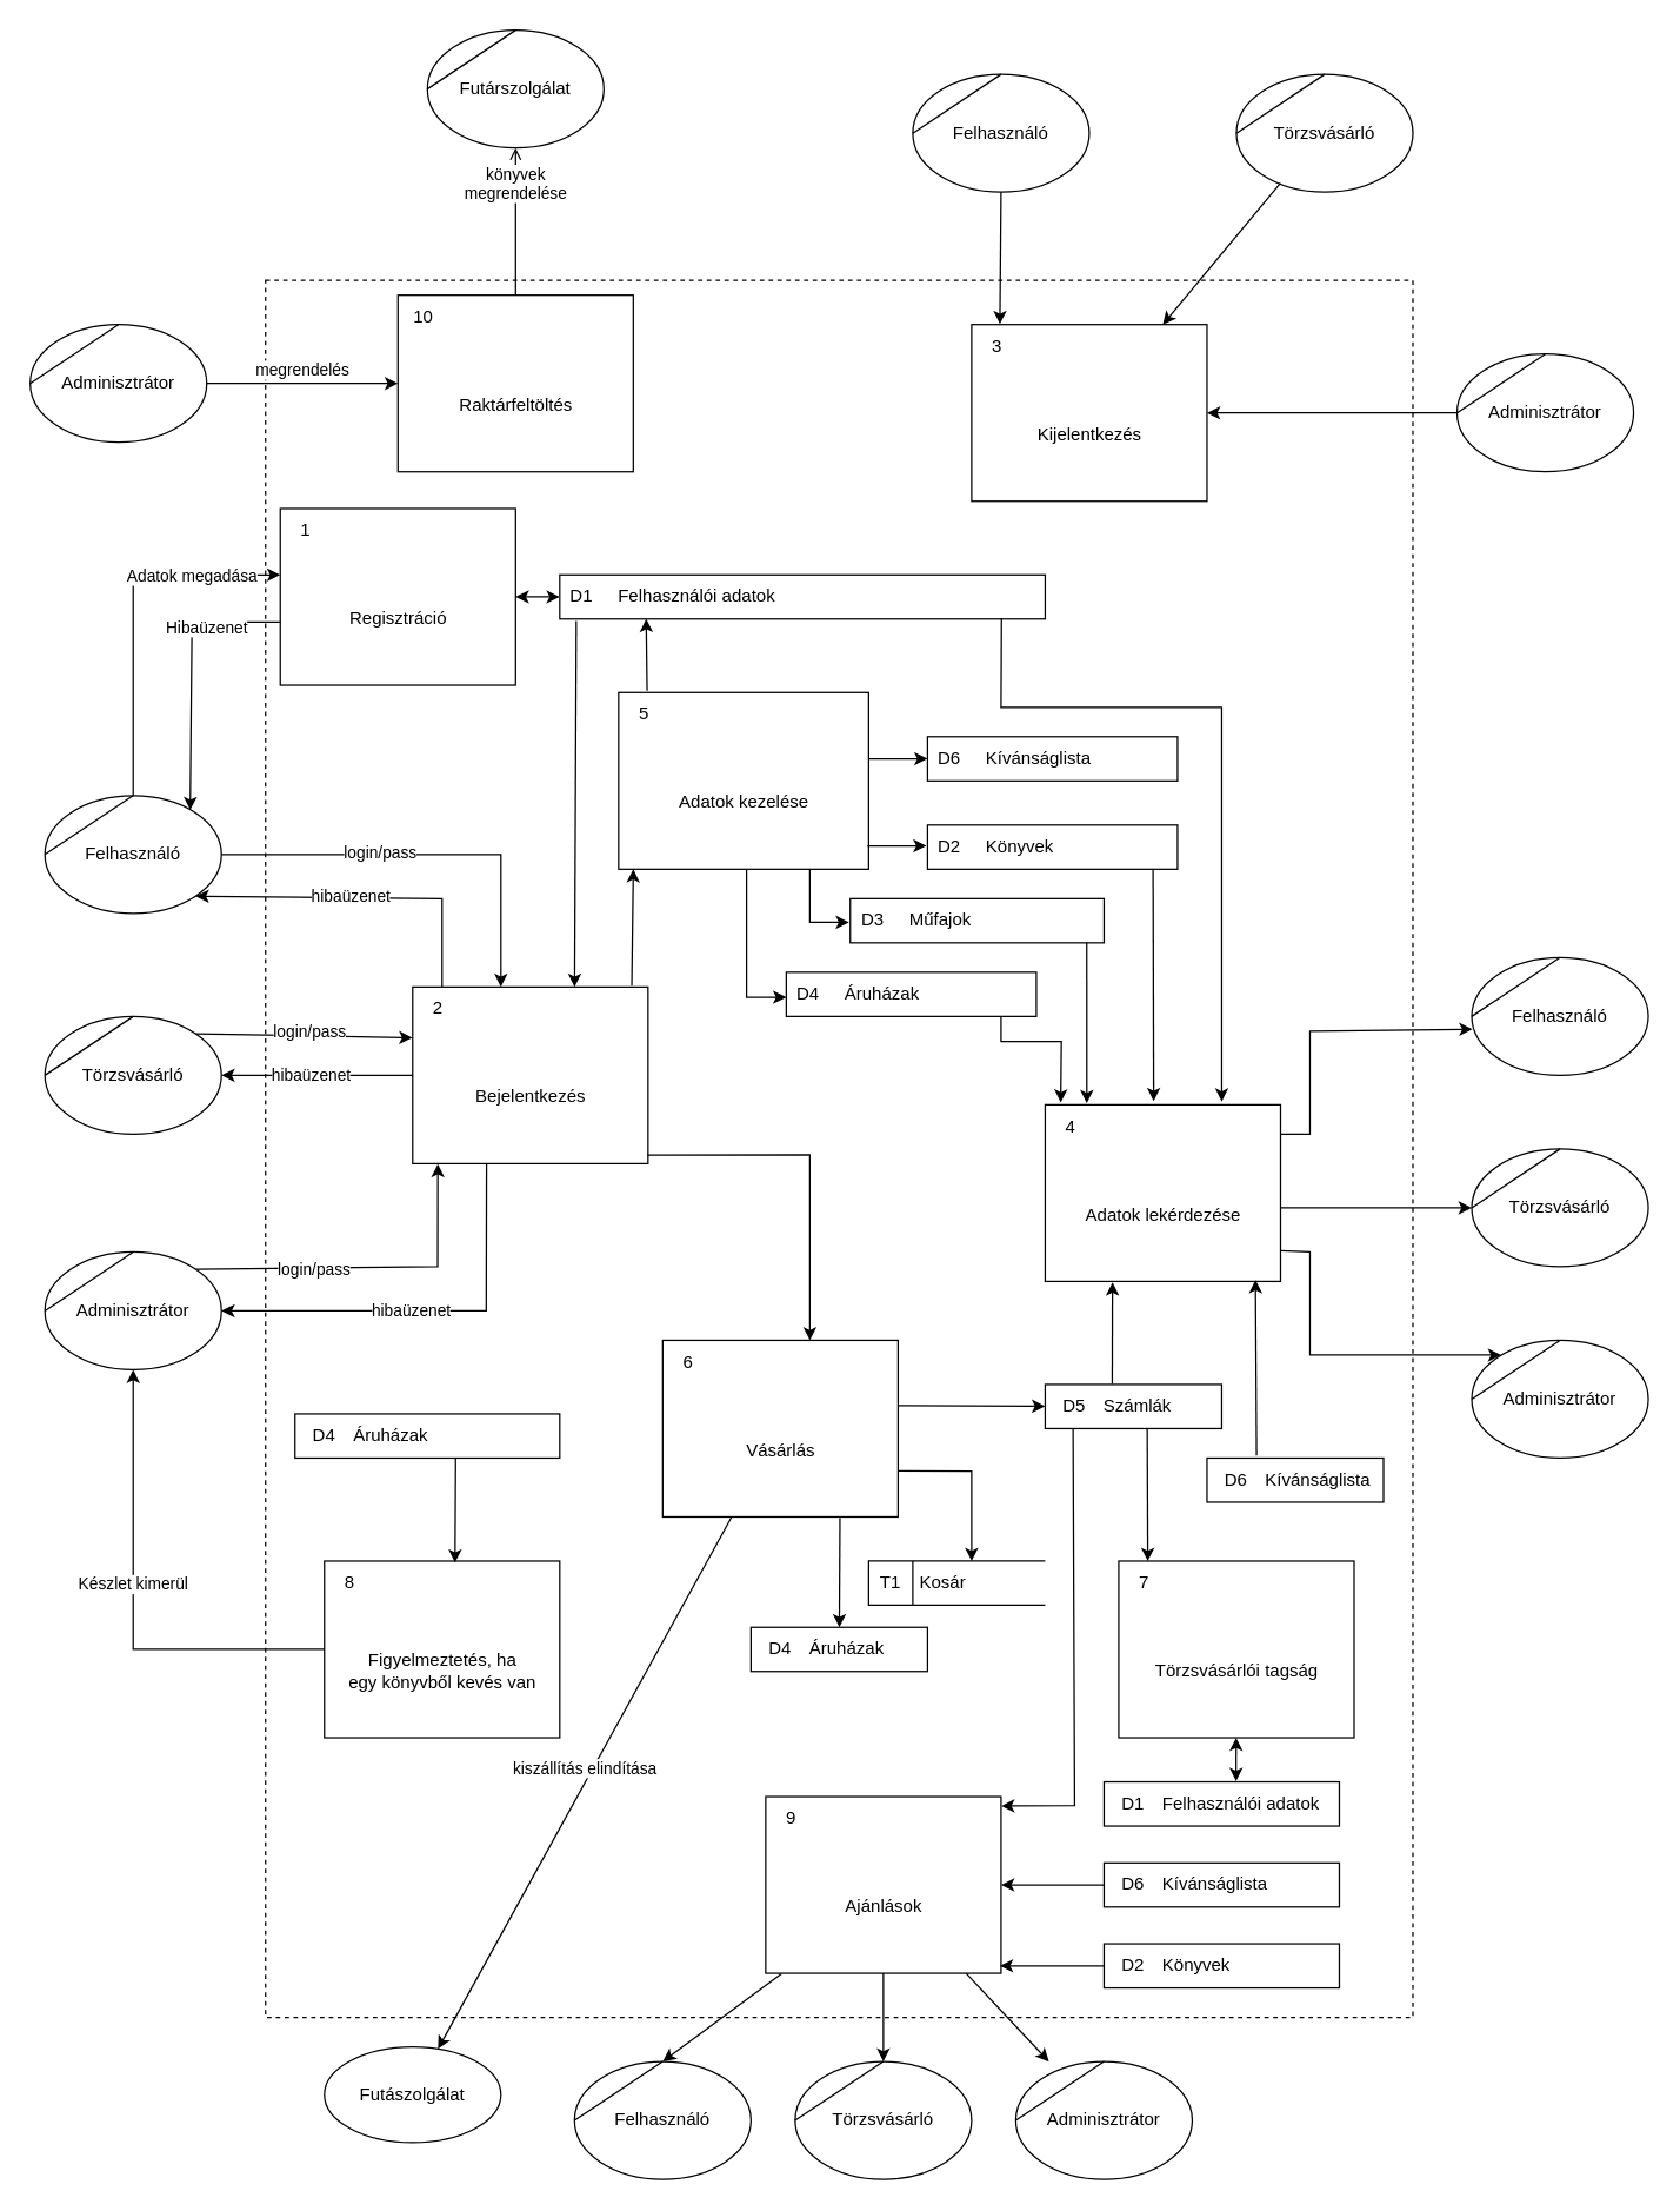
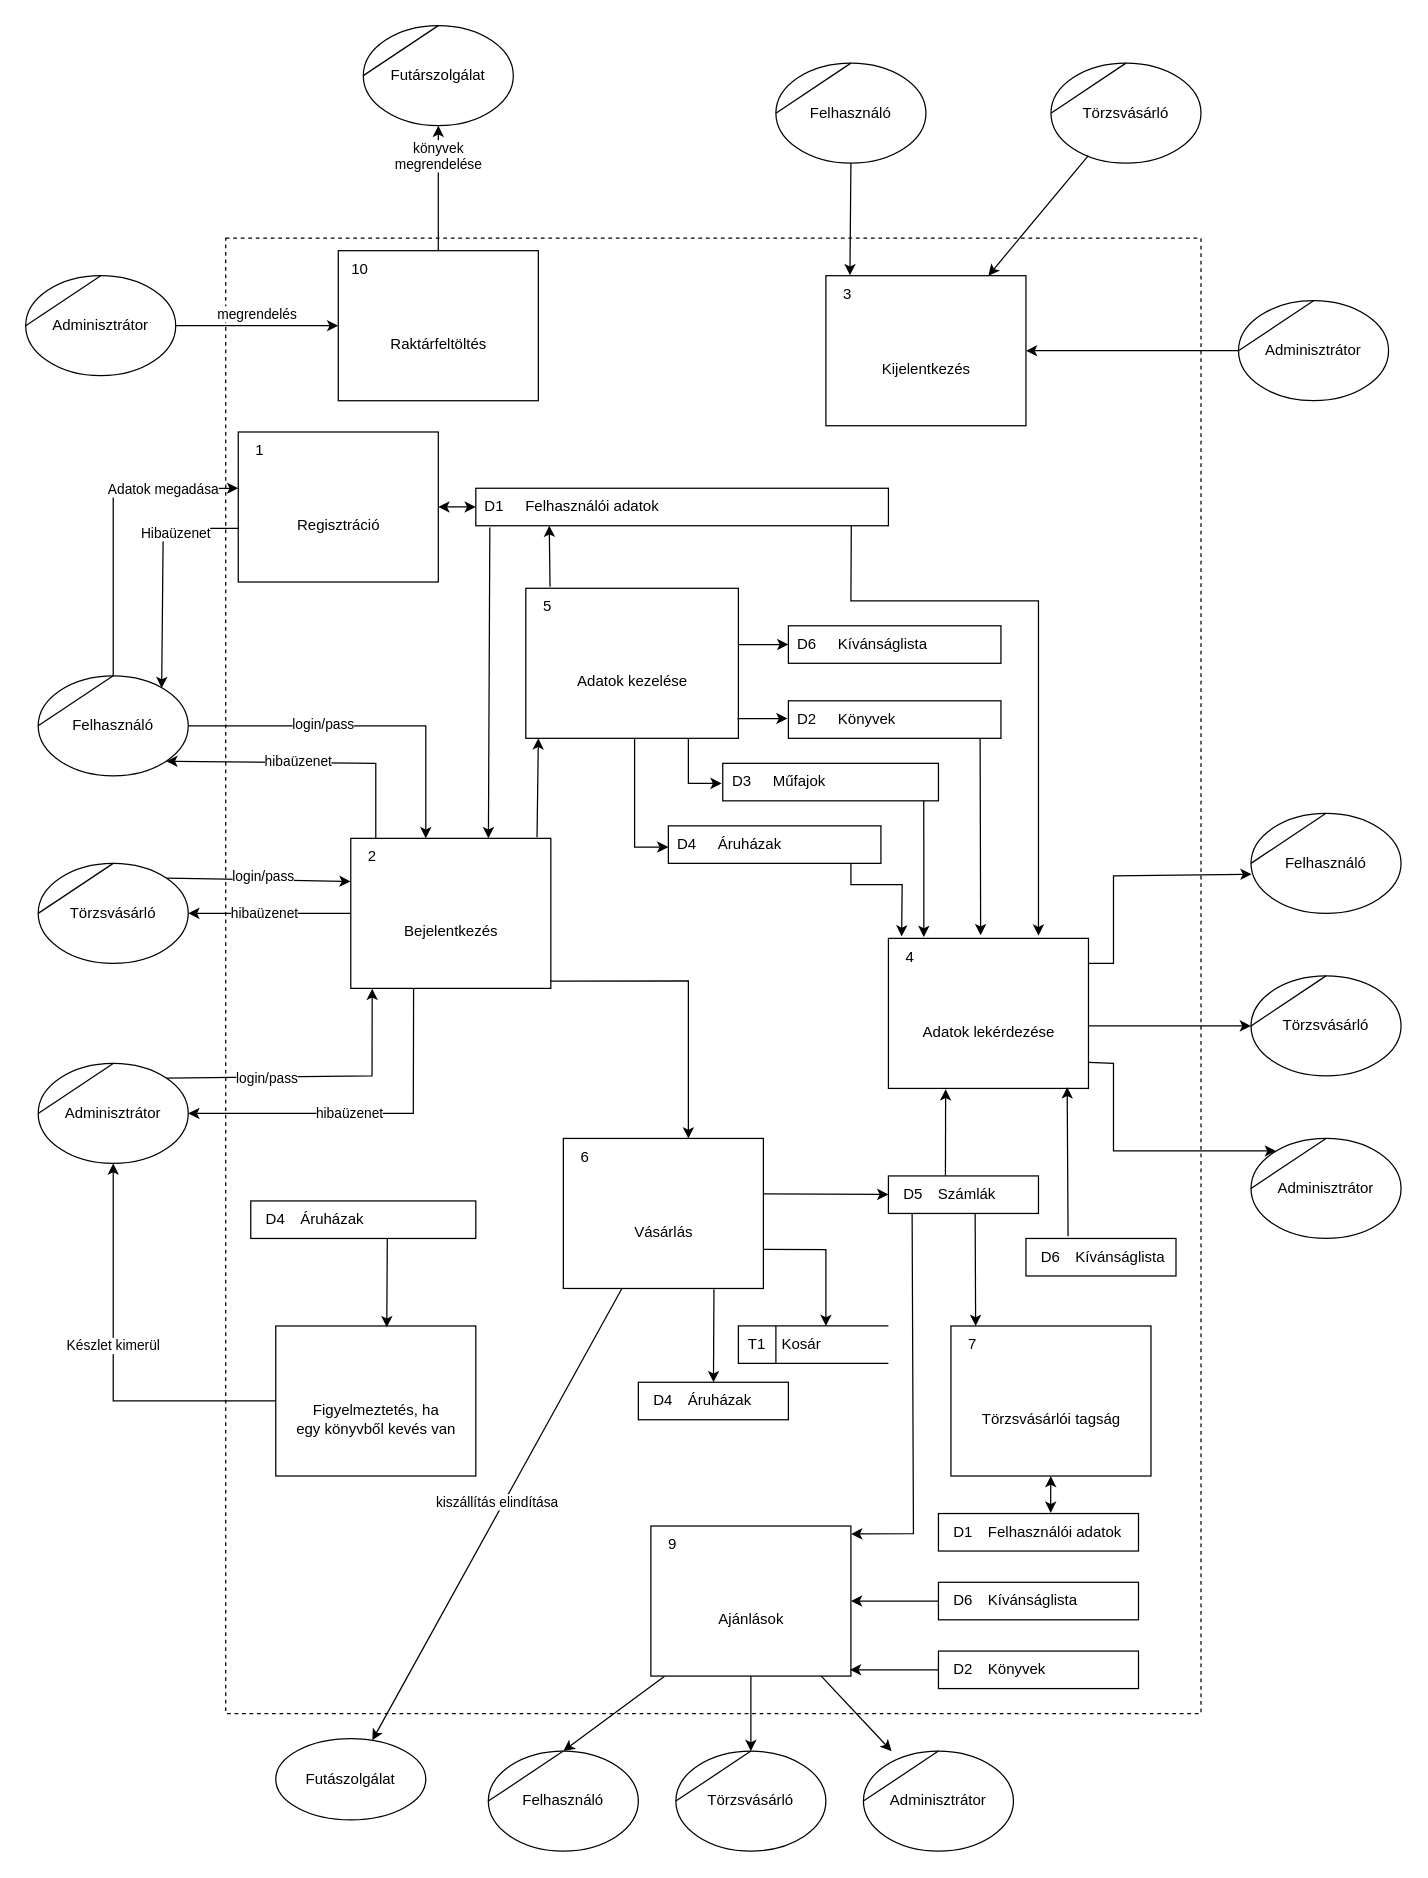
- <mxCell id="79" value="könyvek&lt;br&gt;megrendelése" style="endArrow=open;html=1;rounded=0;verticalAlign=bottom;" edge="1" parent="2" source="73" target="78"><mxGeometry x="0.195" width="50" height="50" relative="1" as="geometry"><mxPoint x="150" y="-20" as="sourcePoint" /><mxPoint x="270" y="-20" as="targetPoint" /><mxPoint as="offset" /></mxGeometry></mxCell>
+ <mxCell id="79" value="könyvek&lt;br&gt;megrendelése" style="endArrow=classic;html=1;rounded=0;verticalAlign=bottom;" edge="1" parent="2" source="73" target="78"><mxGeometry x="0.195" width="50" height="50" relative="1" as="geometry"><mxPoint x="150" y="-20" as="sourcePoint" /><mxPoint x="270" y="-20" as="targetPoint" /><mxPoint as="offset" /></mxGeometry></mxCell>
- <mxCell id="48" value="8" style="text;html=1;strokeColor=none;fillColor=none;align=center;verticalAlign=middle;whiteSpace=wrap;rounded=0;connectable=0;allowArrows=0;editable=1;movable=0;resizable=0;rotatable=0;deletable=0;locked=0;cloneable=0;" parent="47" vertex="1"><mxGeometry width="35" height="30" as="geometry" /></mxCell>
